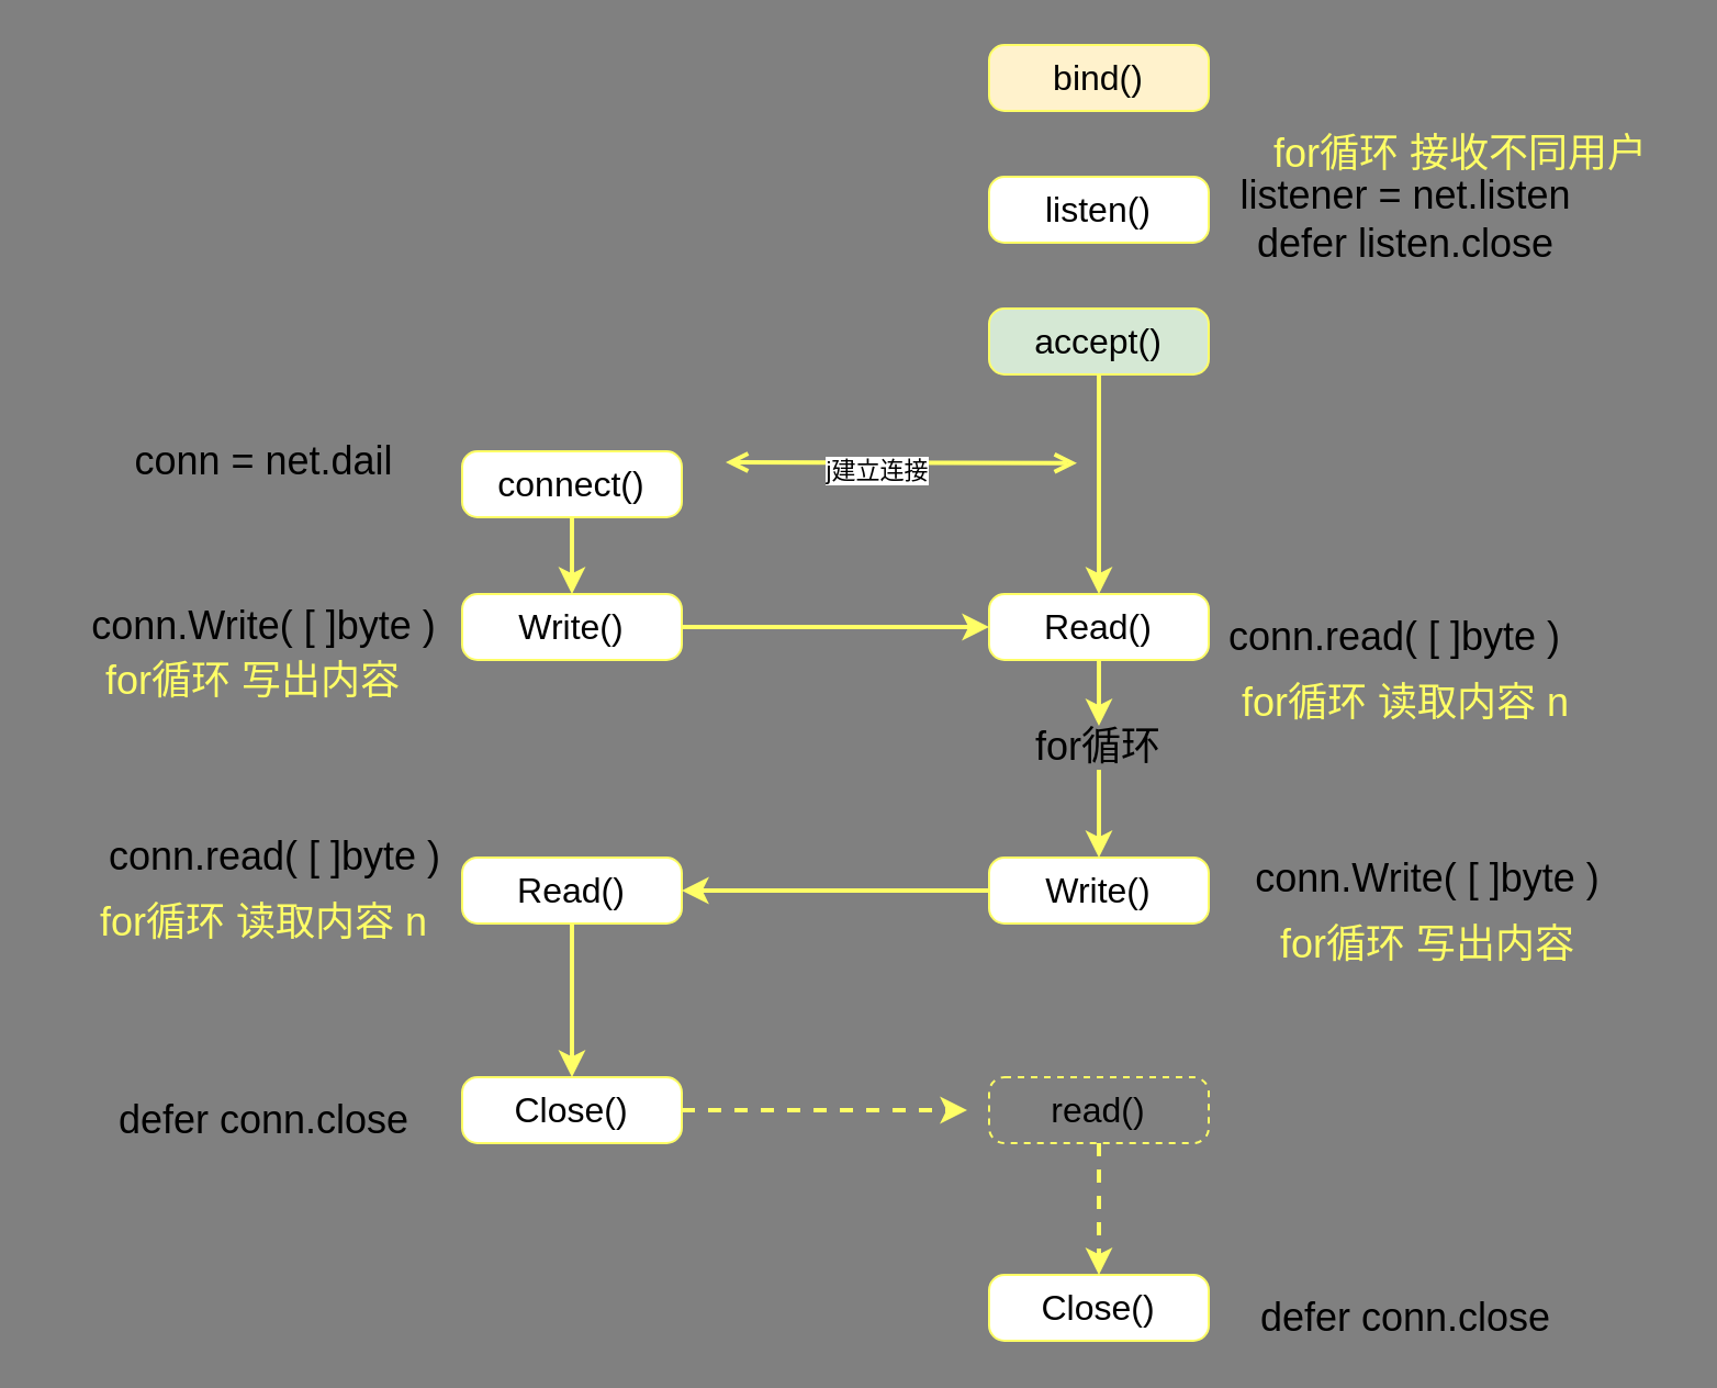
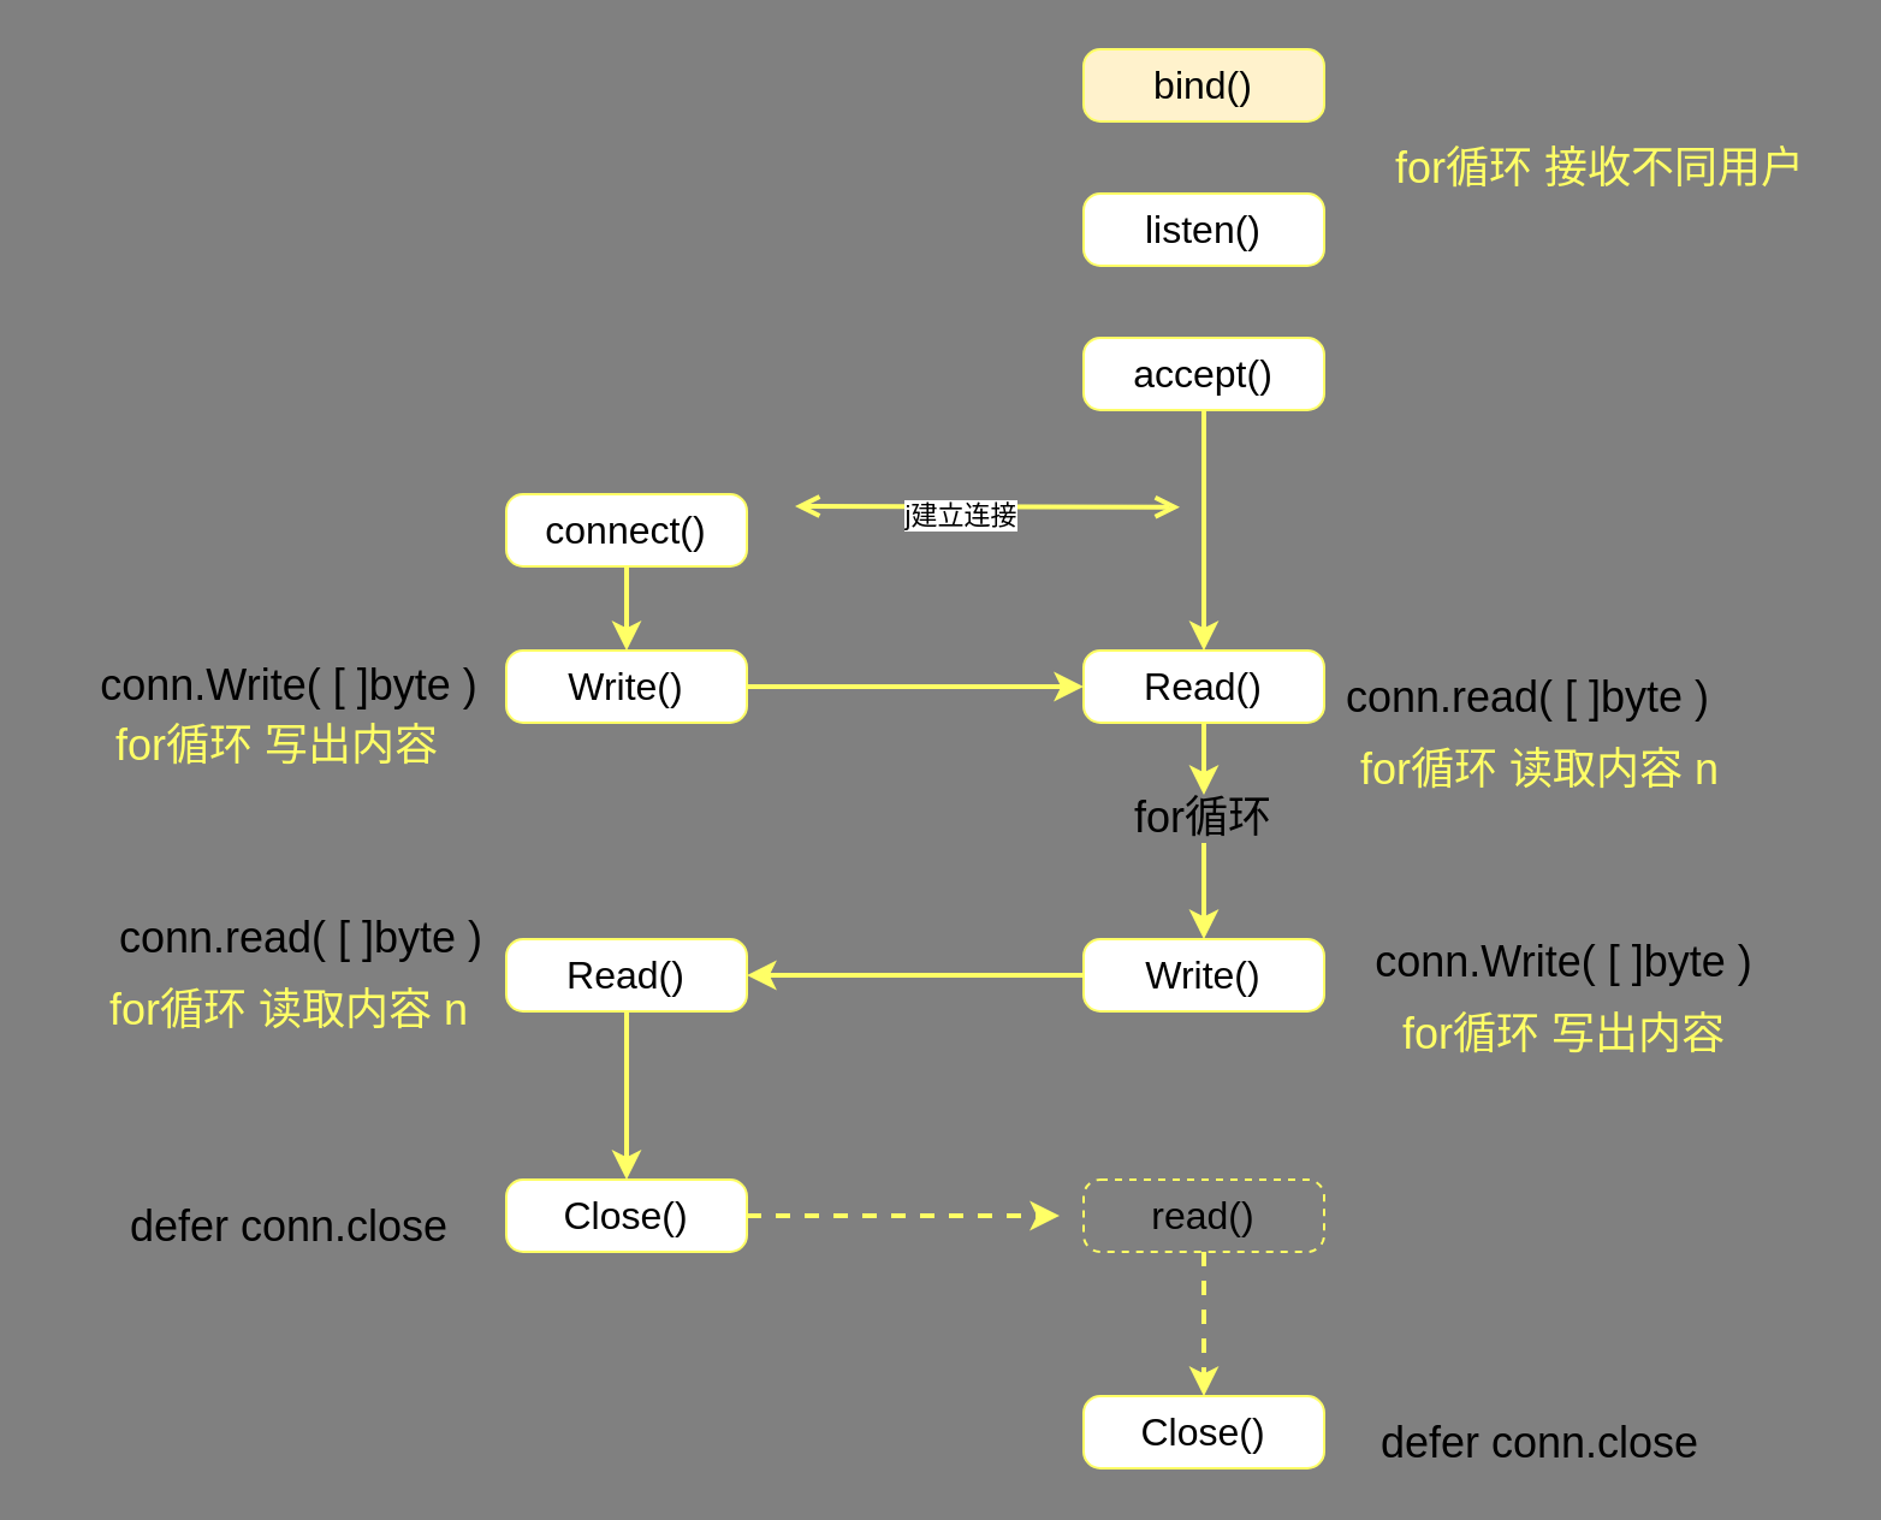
- <mxCell id="25" value="&lt;span style=&quot;font-size: 18px&quot;&gt;listener = net.listen&lt;br&gt;defer listen.close&lt;br&gt;&lt;/span&gt;" style="text;html=1;strokeColor=none;fillColor=none;align=center;verticalAlign=middle;whiteSpace=wrap;rounded=0;" vertex="1" parent="1"><mxGeometry x="560" y="90" width="160" height="20" as="geometry" /></mxCell>
- <mxCell id="15" value="&lt;font style=&quot;font-size: 16px&quot;&gt;accept()&lt;/font&gt;" style="rounded=1;whiteSpace=wrap;html=1;absoluteArcSize=1;arcSize=14;strokeWidth=1;strokeColor=#FFFF66;fillColor=#d5e8d4;" vertex="1" parent="1"><mxGeometry x="450" y="140" width="100" height="30" as="geometry" /></mxCell>
+ <mxCell id="15" value="&lt;font style=&quot;font-size: 16px&quot;&gt;accept()&lt;/font&gt;" style="rounded=1;whiteSpace=wrap;html=1;absoluteArcSize=1;arcSize=14;strokeWidth=1;strokeColor=#FFFF66;" vertex="1" parent="1"><mxGeometry x="450" y="140" width="100" height="30" as="geometry" /></mxCell>
- <mxCell id="26" value="&lt;span style=&quot;font-size: 18px&quot;&gt;conn = net.dail&lt;/span&gt;" style="text;html=1;strokeColor=none;fillColor=none;align=center;verticalAlign=middle;whiteSpace=wrap;rounded=0;" vertex="1" parent="1"><mxGeometry x="40" y="200" width="160" height="20" as="geometry" /></mxCell>
